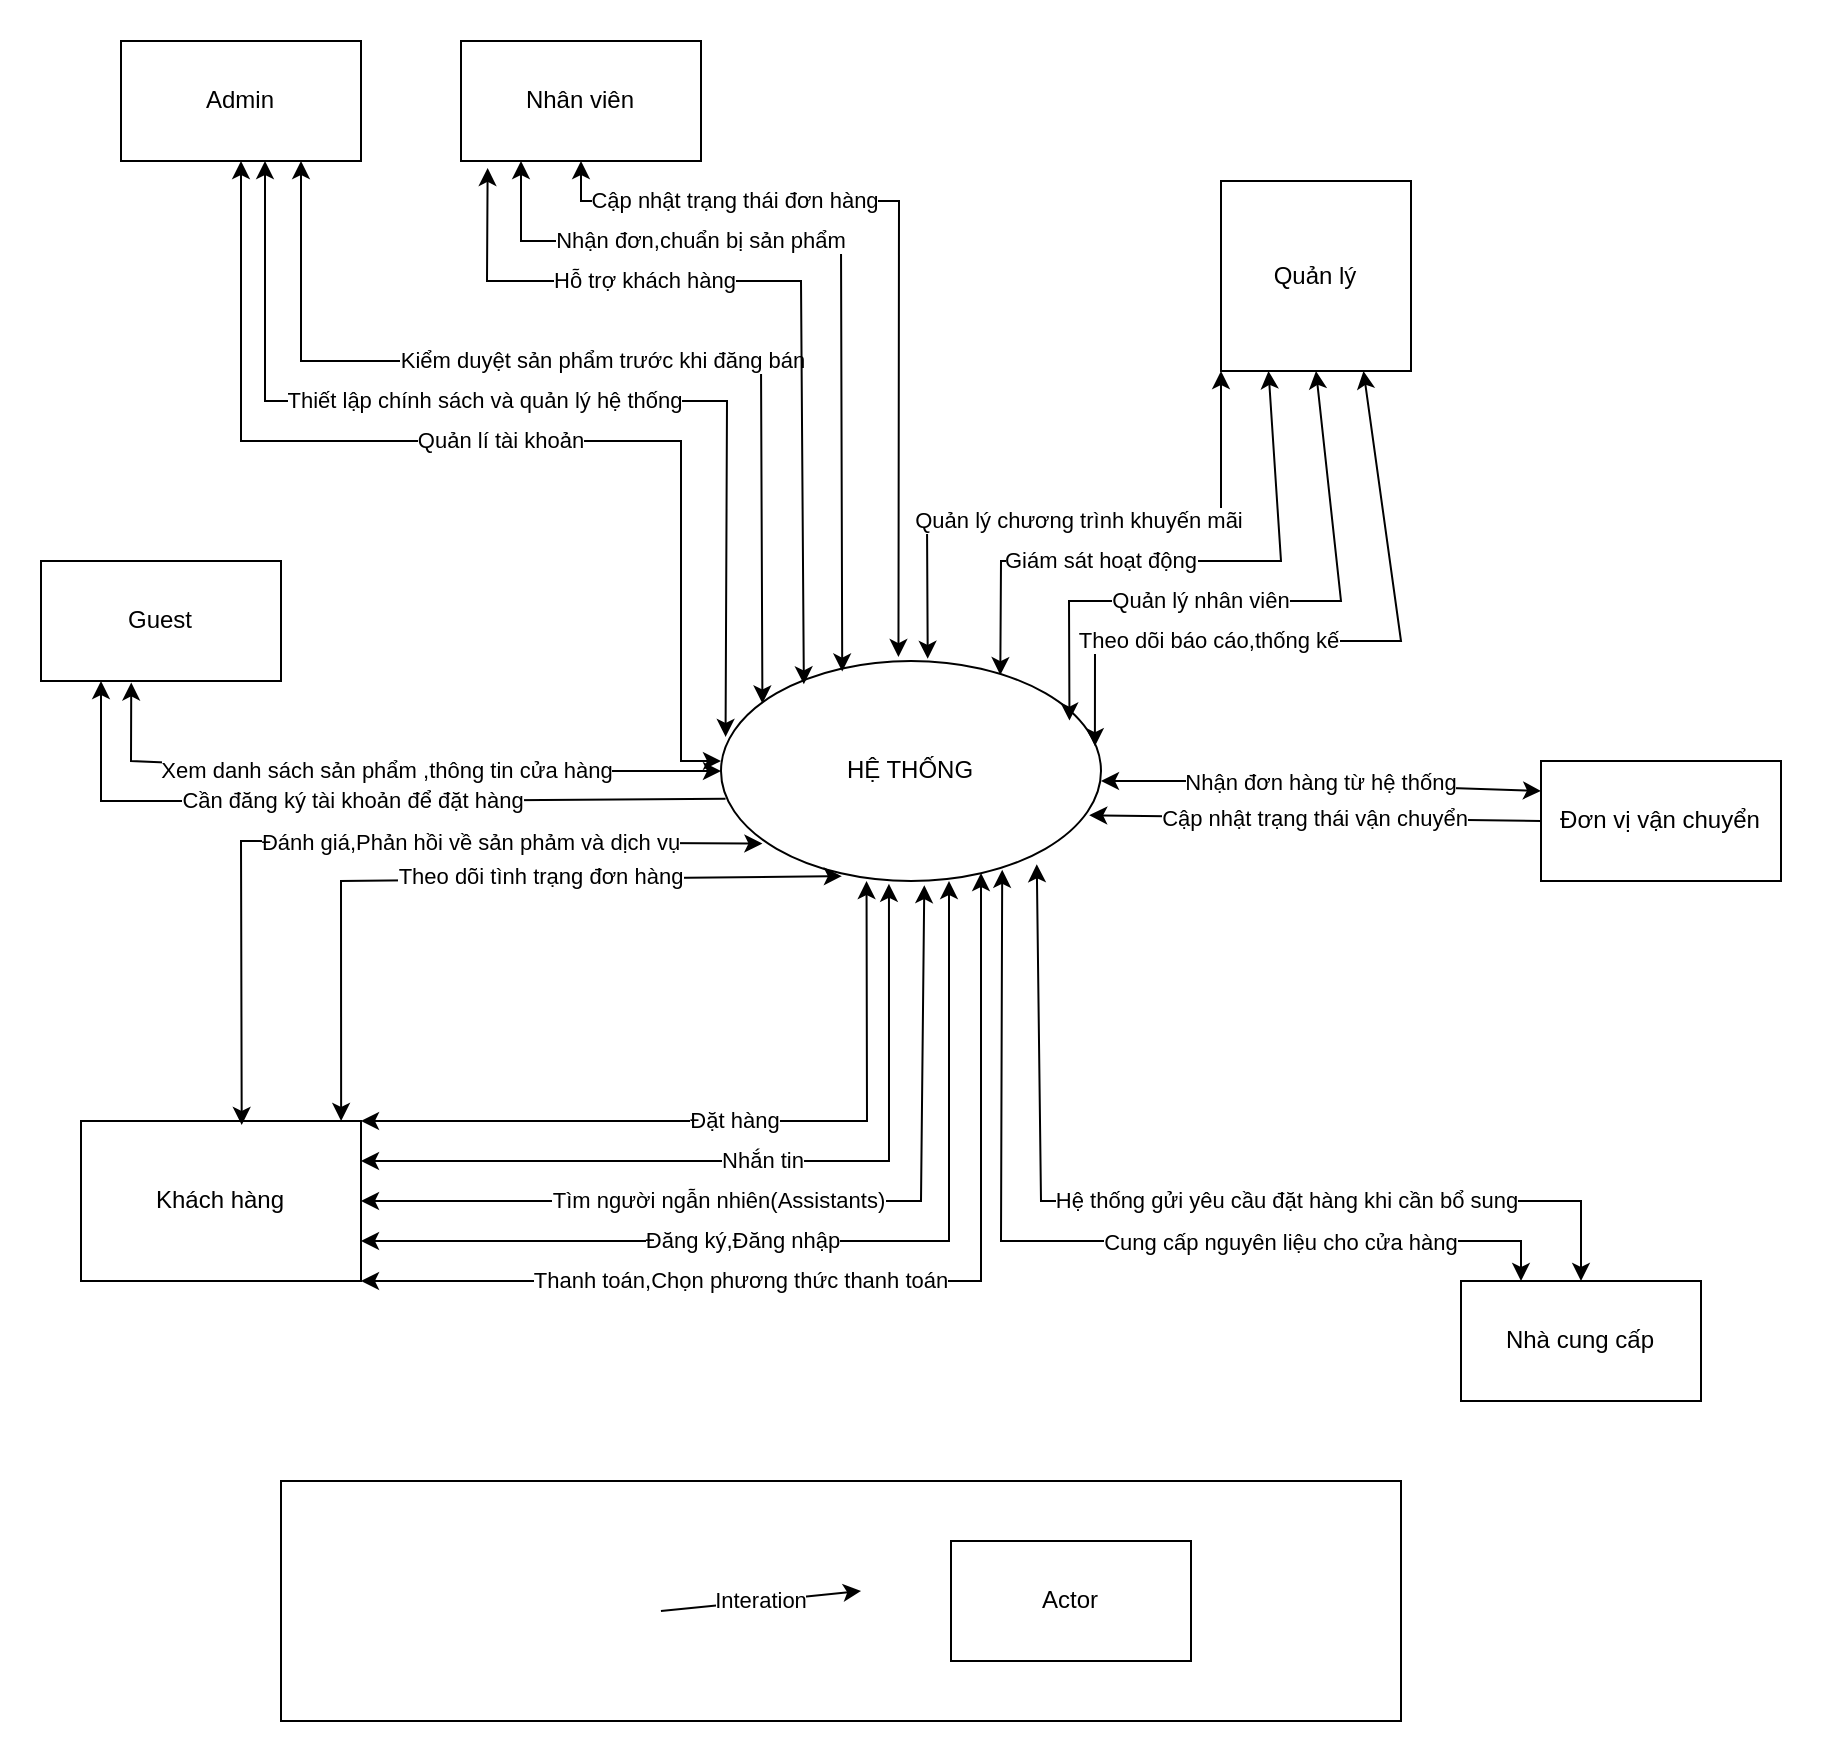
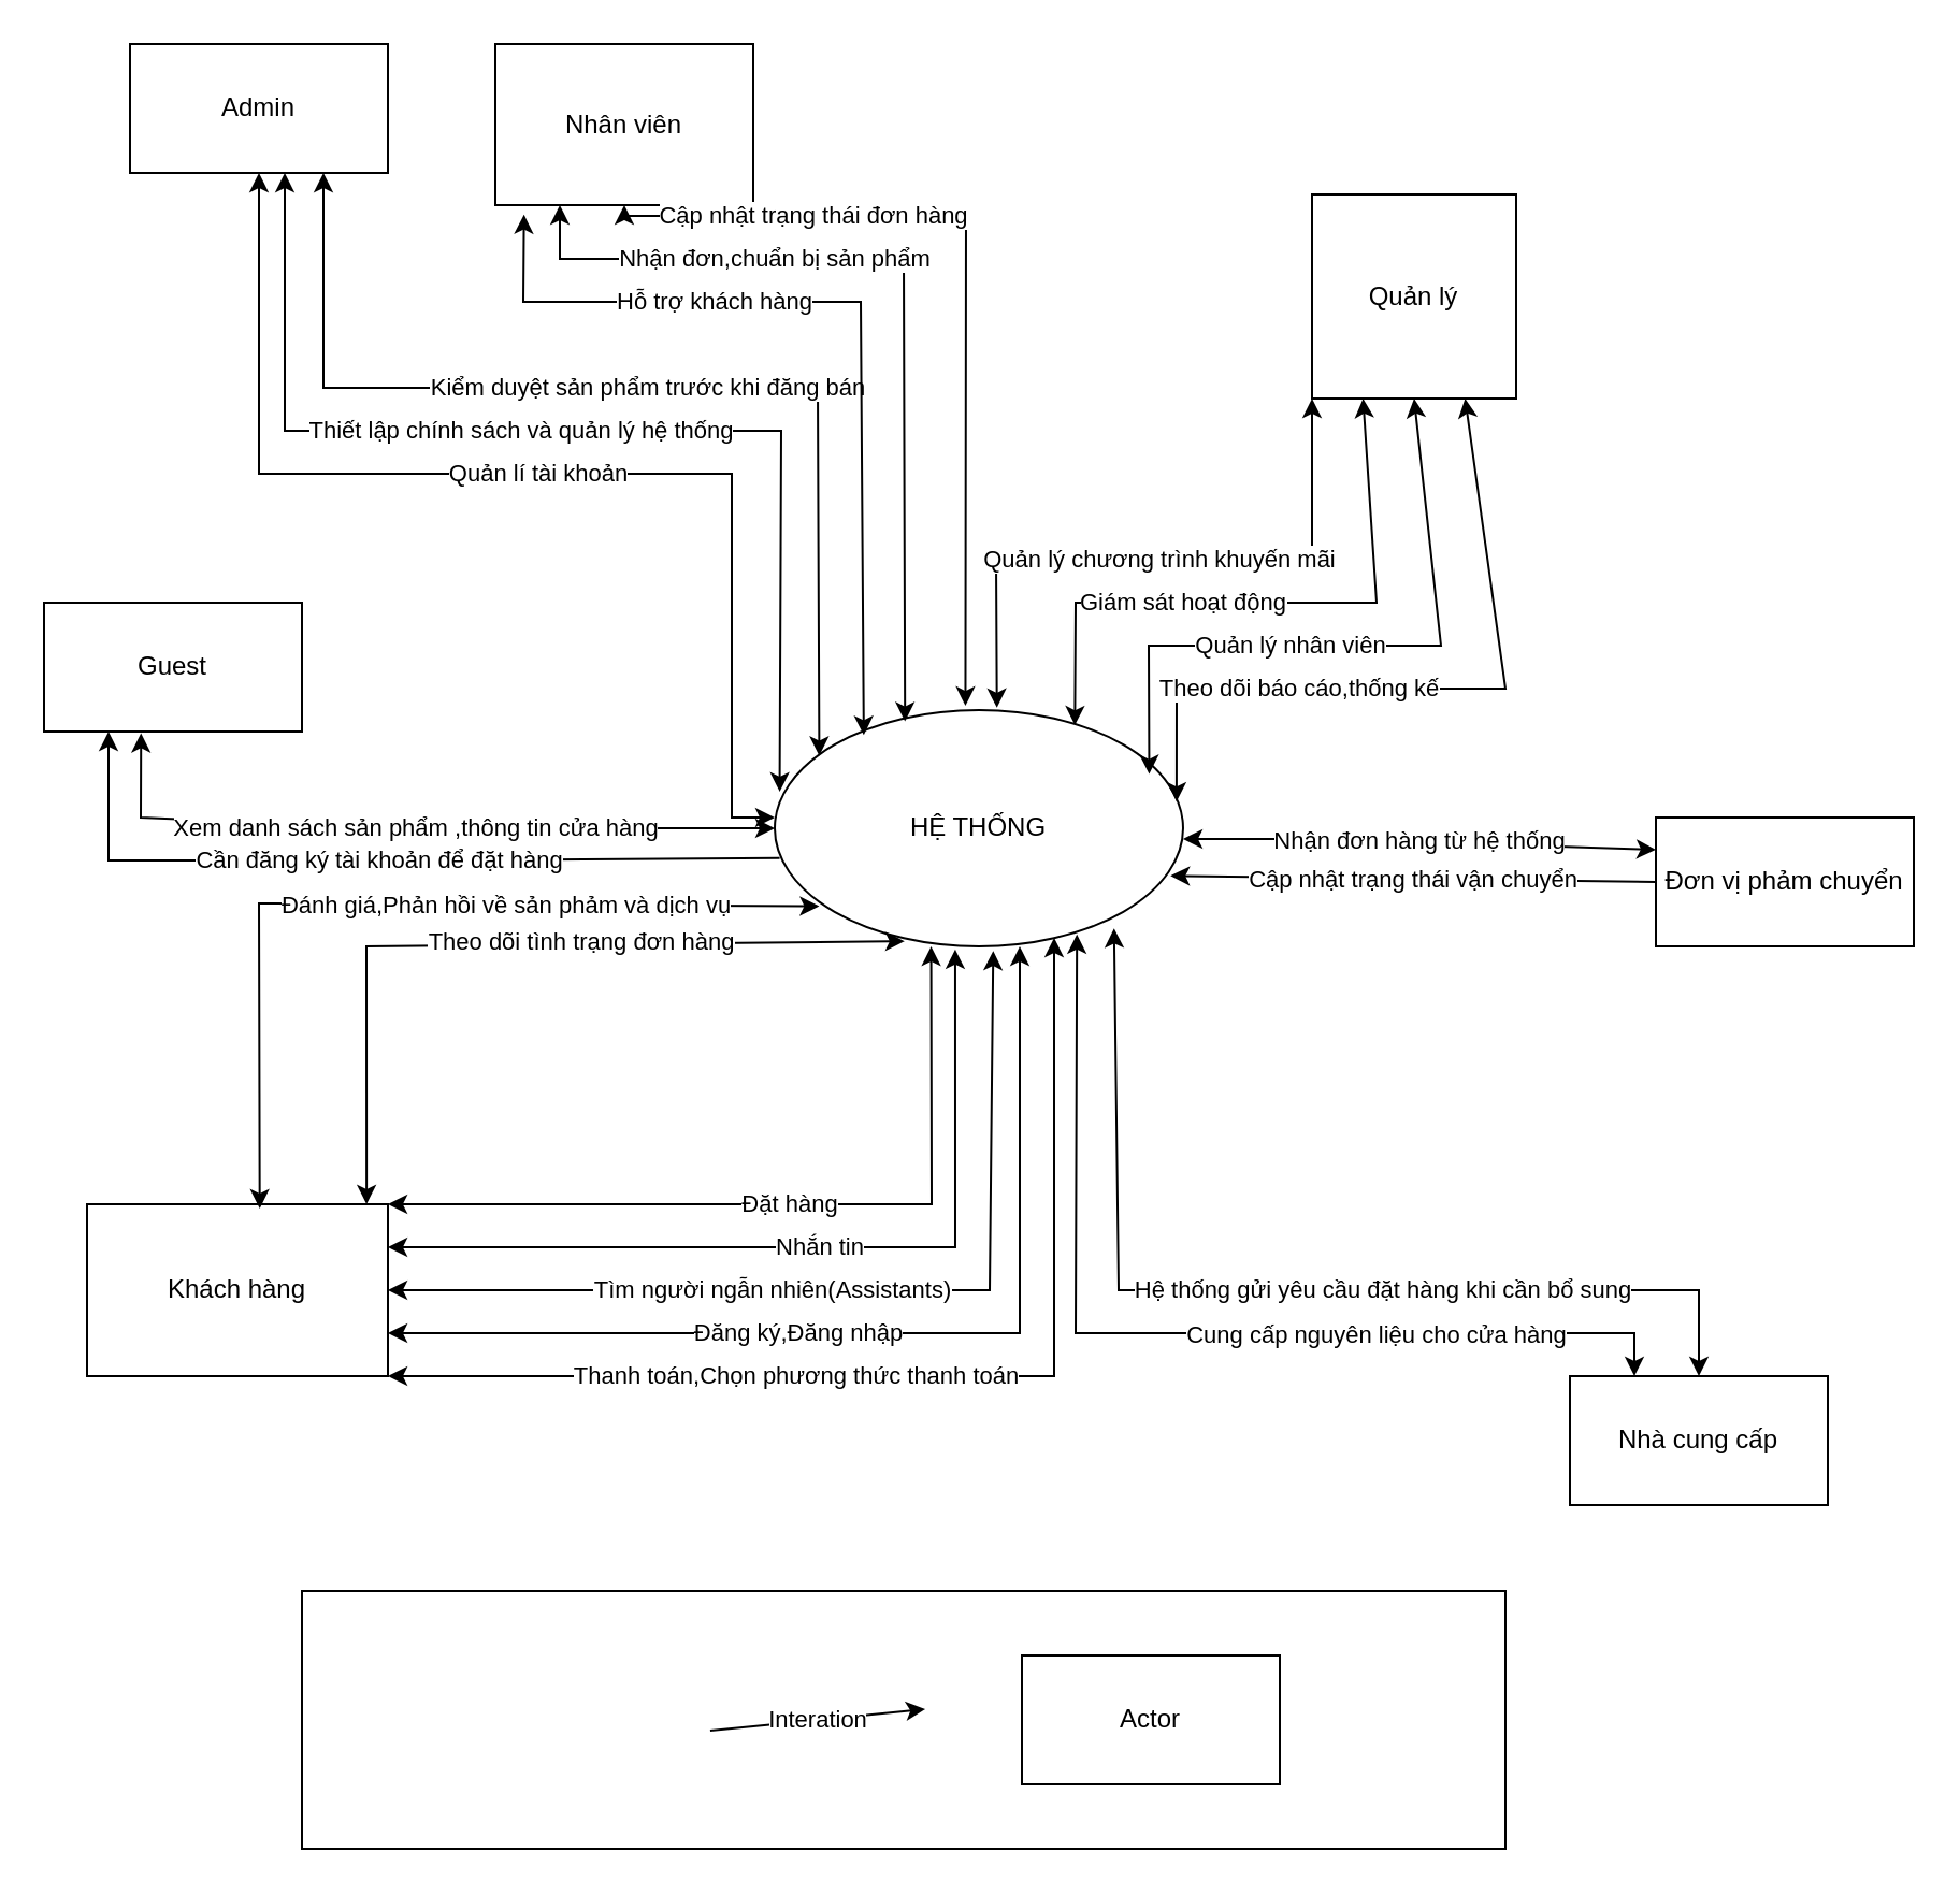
- <mxCell id="6" value="Nhân viên" style="rounded=0;whiteSpace=wrap;html=1;" vertex="1" parent="1"><mxGeometry x="230" y="20" width="120" height="60" as="geometry" /></mxCell>
+ <mxCell id="6" value="Nhân viên" style="rounded=0;whiteSpace=wrap;html=1;" vertex="1" parent="1"><mxGeometry x="230" y="20" width="120" height="75" as="geometry" /></mxCell>
- <mxCell id="12" value="Đơn vị vận chuyển" style="rounded=0;whiteSpace=wrap;html=1;" vertex="1" parent="1"><mxGeometry x="770" y="380" width="120" height="60" as="geometry" /></mxCell>
+ <mxCell id="12" value="Đơn vị phảm chuyển" style="rounded=0;whiteSpace=wrap;html=1;" vertex="1" parent="1"><mxGeometry x="770" y="380" width="120" height="60" as="geometry" /></mxCell>
